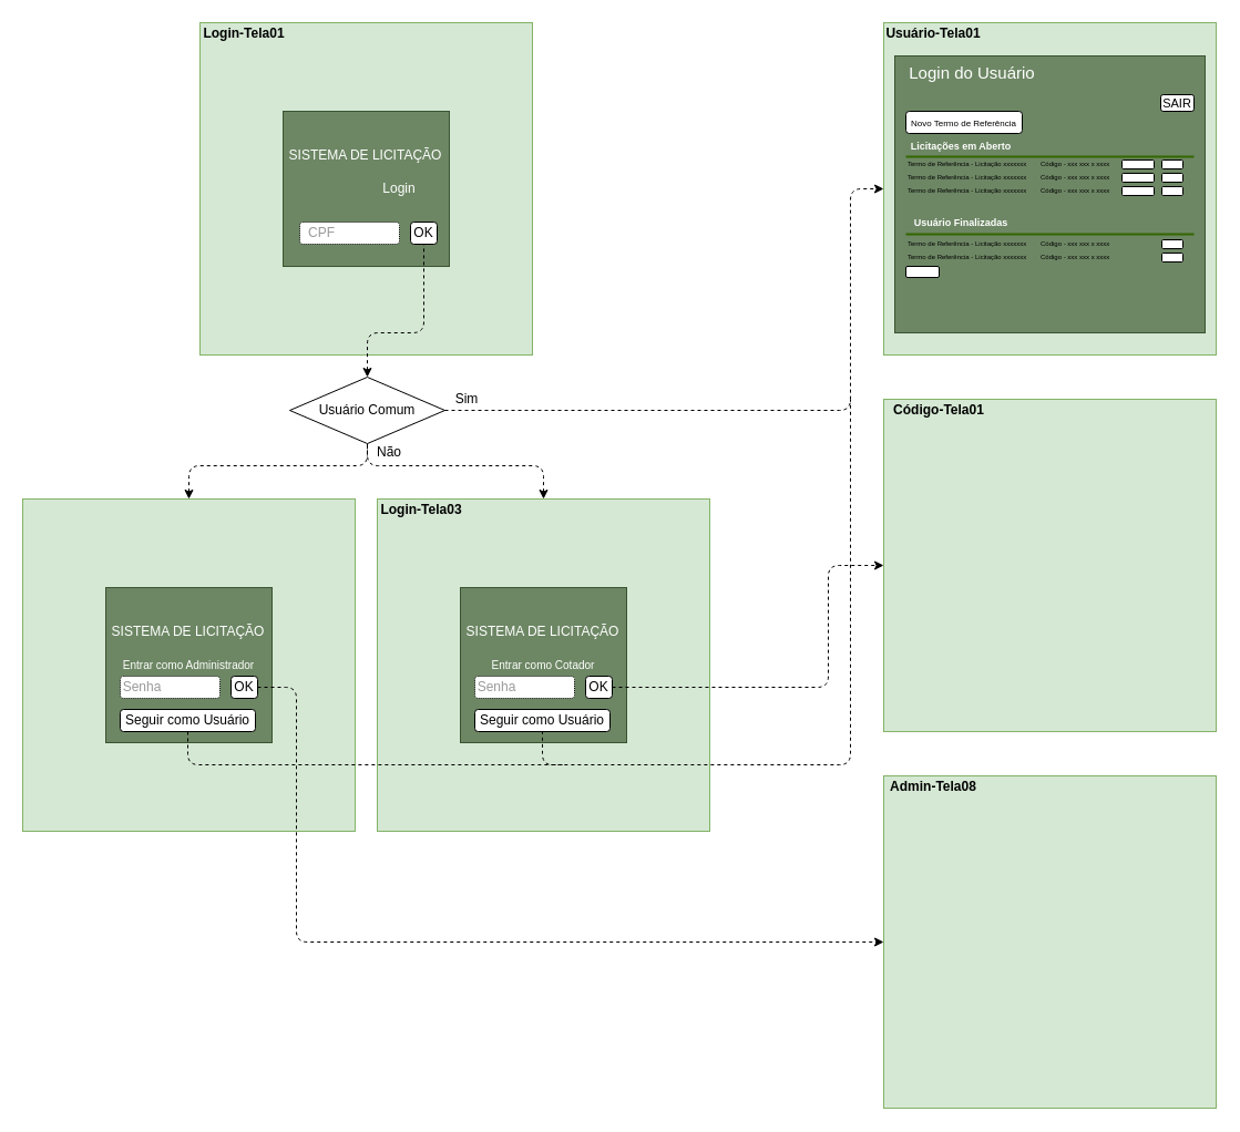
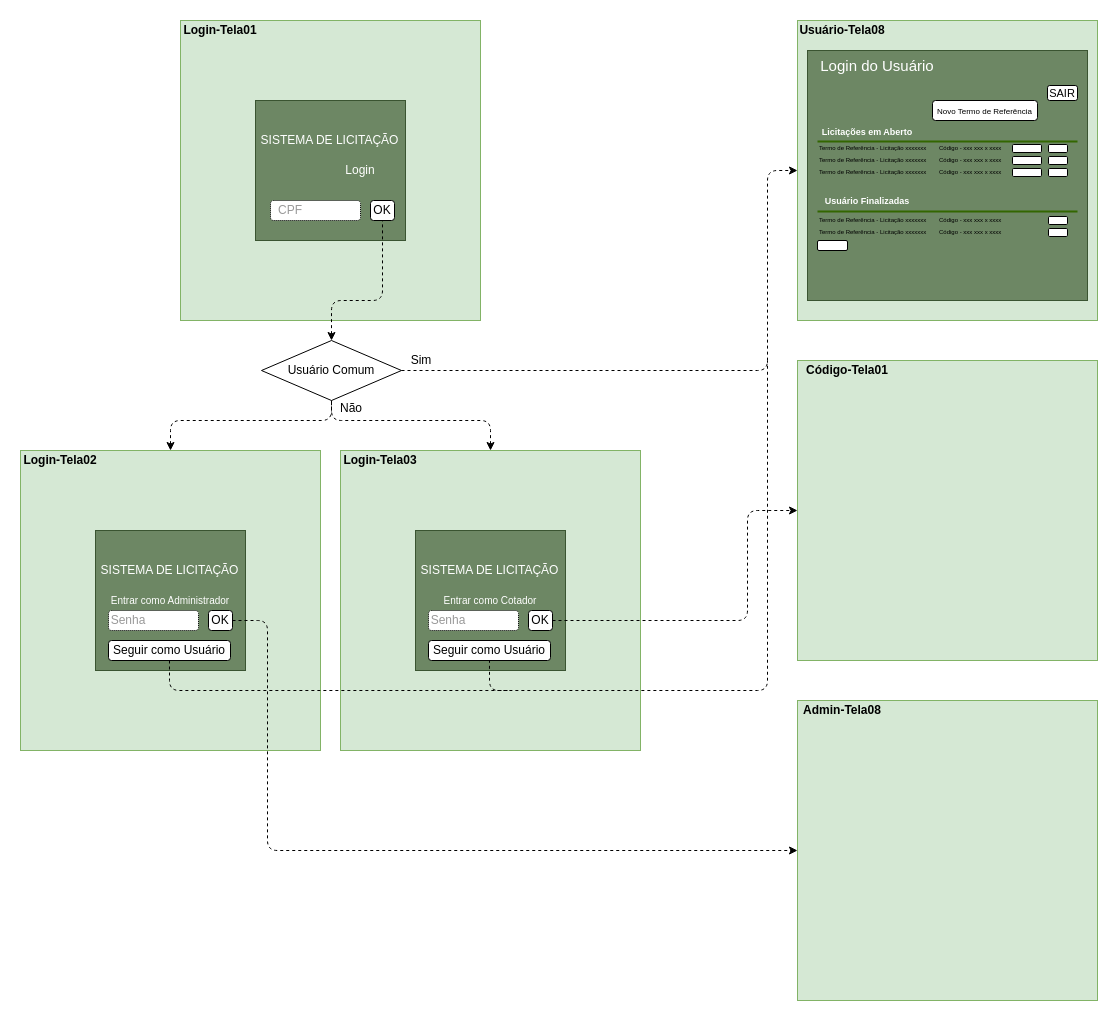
- <mxCell id="46" value="&lt;b&gt;Usuário-Tela01&lt;/b&gt;" style="text;html=1;strokeColor=none;fillColor=none;align=center;verticalAlign=middle;whiteSpace=wrap;rounded=0;" parent="1" vertex="1"><mxGeometry x="797" y="20" width="90" height="20" as="geometry" /></mxCell>
+ <mxCell id="46" value="&lt;b&gt;Usuário-Tela08&lt;/b&gt;" style="text;html=1;strokeColor=none;fillColor=none;align=center;verticalAlign=middle;whiteSpace=wrap;rounded=0;" parent="1" vertex="1"><mxGeometry x="797" y="20" width="90" height="20" as="geometry" /></mxCell>
- <mxCell id="67" value="&lt;font style=&quot;font-size: 8px&quot;&gt;Novo Termo de Referência&lt;/font&gt;" style="rounded=1;whiteSpace=wrap;html=1;strokeColor=#000000;gradientColor=#ffffff;perimeterSpacing=0;shadow=0;sketch=0;" parent="1" vertex="1"><mxGeometry x="817" y="100" width="105" height="20" as="geometry" /></mxCell>
+ <mxCell id="67" value="&lt;font style=&quot;font-size: 8px&quot;&gt;Novo Termo de Referência&lt;/font&gt;" style="rounded=1;whiteSpace=wrap;html=1;strokeColor=#000000;gradientColor=#ffffff;perimeterSpacing=0;shadow=0;sketch=0;" parent="1" vertex="1"><mxGeometry x="932" y="100" width="105" height="20" as="geometry" /></mxCell>
+ <mxCell id="14" value="&lt;b&gt;Login-Tela02&lt;/b&gt;" style="text;html=1;strokeColor=none;fillColor=none;align=center;verticalAlign=middle;whiteSpace=wrap;rounded=0;" parent="12" vertex="1"><mxGeometry width="80" height="20" as="geometry" /></mxCell>
